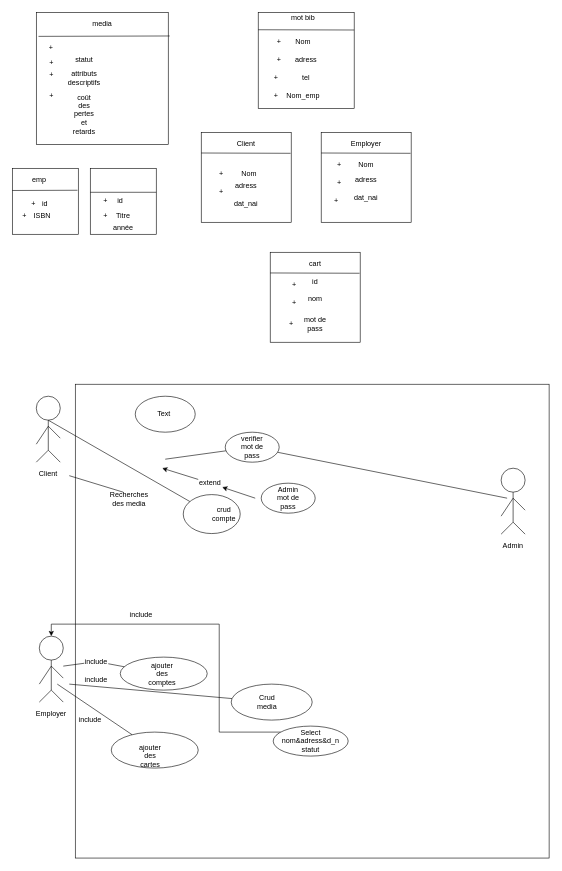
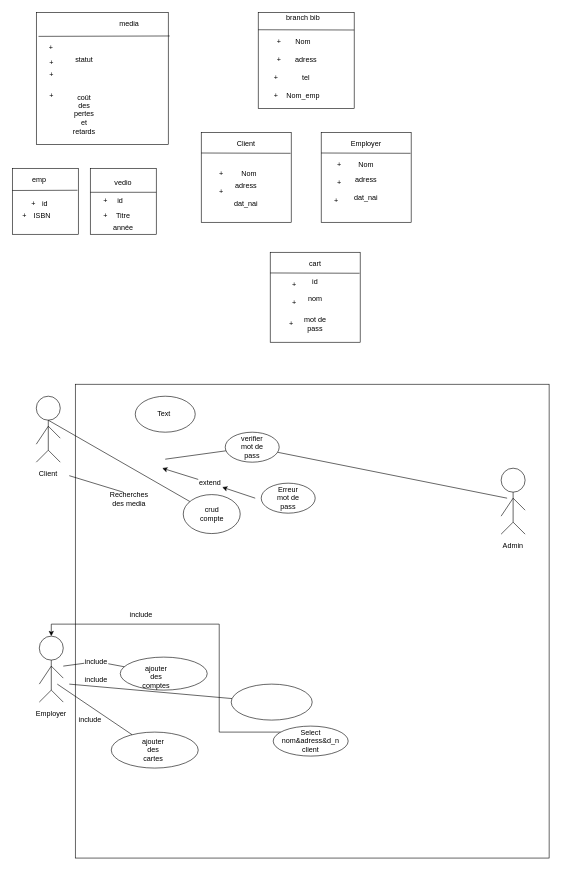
- <mxCell id="8" value="mot bib" style="text;html=1;strokeColor=none;fillColor=none;align=center;verticalAlign=middle;whiteSpace=wrap;rounded=0;" parent="1" vertex="1"><mxGeometry x="470" y="20" width="70" height="20" as="geometry" /></mxCell>
+ <mxCell id="8" value="branch bib" style="text;html=1;strokeColor=none;fillColor=none;align=center;verticalAlign=middle;whiteSpace=wrap;rounded=0;" parent="1" vertex="1"><mxGeometry x="470" y="20" width="70" height="20" as="geometry" /></mxCell>
- <mxCell id="4" value="media" style="text;html=1;strokeColor=none;fillColor=none;align=center;verticalAlign=middle;whiteSpace=wrap;rounded=0;" parent="1" vertex="1"><mxGeometry x="150" y="30" width="40" height="20" as="geometry" /></mxCell>
+ <mxCell id="4" value="media" style="text;html=1;strokeColor=none;fillColor=none;align=center;verticalAlign=middle;whiteSpace=wrap;rounded=0;" parent="1" vertex="1"><mxGeometry x="195" y="30" width="40" height="20" as="geometry" /></mxCell>
- <mxCell id="89" value="attributs descriptifs" style="text;html=1;strokeColor=none;fillColor=none;align=center;verticalAlign=middle;whiteSpace=wrap;rounded=0;" parent="1" vertex="1"><mxGeometry x="120" y="120" width="40" height="20" as="geometry" /></mxCell>
+ <mxCell id="18" value="vedio" style="text;html=1;strokeColor=none;fillColor=none;align=center;verticalAlign=middle;whiteSpace=wrap;rounded=0;" parent="1" vertex="1"><mxGeometry x="185" y="295" width="40" height="20" as="geometry" /></mxCell>
- <mxCell id="65" value="Admin mot de pass" style="text;html=1;strokeColor=none;fillColor=none;align=center;verticalAlign=middle;whiteSpace=wrap;rounded=0;" parent="1" vertex="1"><mxGeometry x="460" y="820" width="40" height="20" as="geometry" /></mxCell>
+ <mxCell id="65" value="Erreur mot de pass" style="text;html=1;strokeColor=none;fillColor=none;align=center;verticalAlign=middle;whiteSpace=wrap;rounded=0;" parent="1" vertex="1"><mxGeometry x="460" y="820" width="40" height="20" as="geometry" /></mxCell>
- <mxCell id="69" value="crud compte" style="text;html=1;strokeColor=none;fillColor=none;align=center;verticalAlign=middle;whiteSpace=wrap;rounded=0;" parent="1" vertex="1"><mxGeometry x="352.5" y="846.5" width="40" height="20" as="geometry" /></mxCell>
+ <mxCell id="69" value="crud compte" style="text;html=1;strokeColor=none;fillColor=none;align=center;verticalAlign=middle;whiteSpace=wrap;rounded=0;" parent="1" vertex="1"><mxGeometry x="332.5" y="846.5" width="40" height="20" as="geometry" /></mxCell>
- <mxCell id="81" value="ajouter des comptes" style="text;html=1;strokeColor=none;fillColor=none;align=center;verticalAlign=middle;whiteSpace=wrap;rounded=0;" parent="1" vertex="1"><mxGeometry x="250" y="1112.5" width="40" height="20" as="geometry" /></mxCell>
+ <mxCell id="81" value="ajouter des comptes" style="text;html=1;strokeColor=none;fillColor=none;align=center;verticalAlign=middle;whiteSpace=wrap;rounded=0;" parent="1" vertex="1"><mxGeometry x="240" y="1117.5" width="40" height="20" as="geometry" /></mxCell>
- <mxCell id="85" value="Crud media" style="text;html=1;strokeColor=none;fillColor=none;align=center;verticalAlign=middle;whiteSpace=wrap;rounded=0;" parent="1" vertex="1"><mxGeometry x="425" y="1160" width="40" height="20" as="geometry" /></mxCell>
- <mxCell id="88" value="Select nom&amp;amp;adress&amp;amp;d_n&lt;br&gt;statut" style="text;html=1;strokeColor=none;fillColor=none;align=center;verticalAlign=middle;whiteSpace=wrap;rounded=0;" parent="1" vertex="1"><mxGeometry x="495" y="1225" width="45" height="20" as="geometry" /></mxCell>
+ <mxCell id="88" value="Select nom&amp;amp;adress&amp;amp;d_n&lt;br&gt;client" style="text;html=1;strokeColor=none;fillColor=none;align=center;verticalAlign=middle;whiteSpace=wrap;rounded=0;" parent="1" vertex="1"><mxGeometry x="495" y="1225" width="45" height="20" as="geometry" /></mxCell>
- <mxCell id="82" value="ajouter des cartes" style="text;html=1;strokeColor=none;fillColor=none;align=center;verticalAlign=middle;whiteSpace=wrap;rounded=0;" parent="1" vertex="1"><mxGeometry x="230" y="1250" width="40" height="20" as="geometry" /></mxCell>
+ <mxCell id="82" value="ajouter des cartes" style="text;html=1;strokeColor=none;fillColor=none;align=center;verticalAlign=middle;whiteSpace=wrap;rounded=0;" parent="1" vertex="1"><mxGeometry x="235" y="1240" width="40" height="20" as="geometry" /></mxCell>
